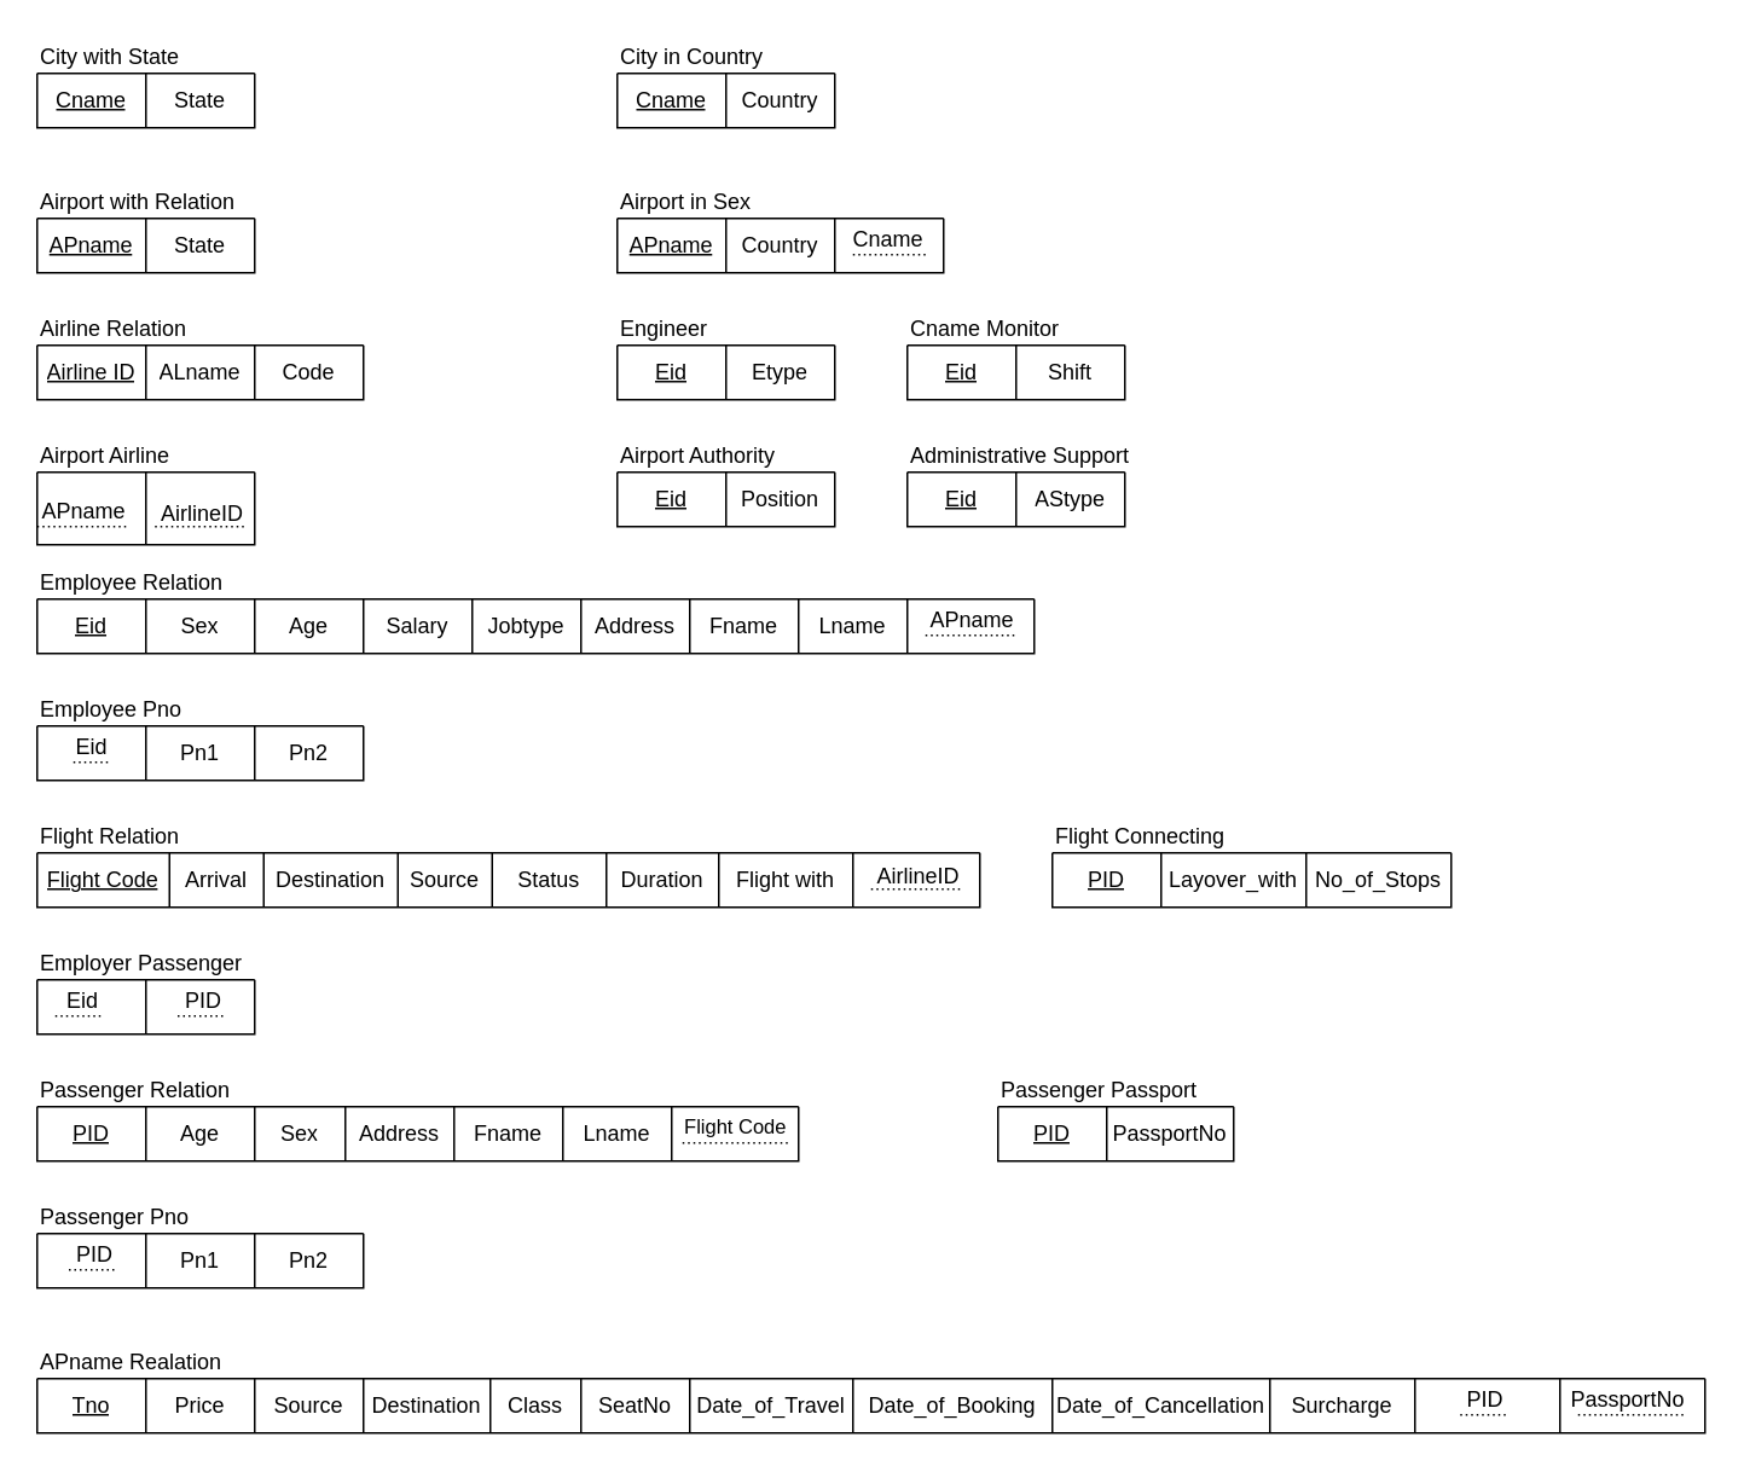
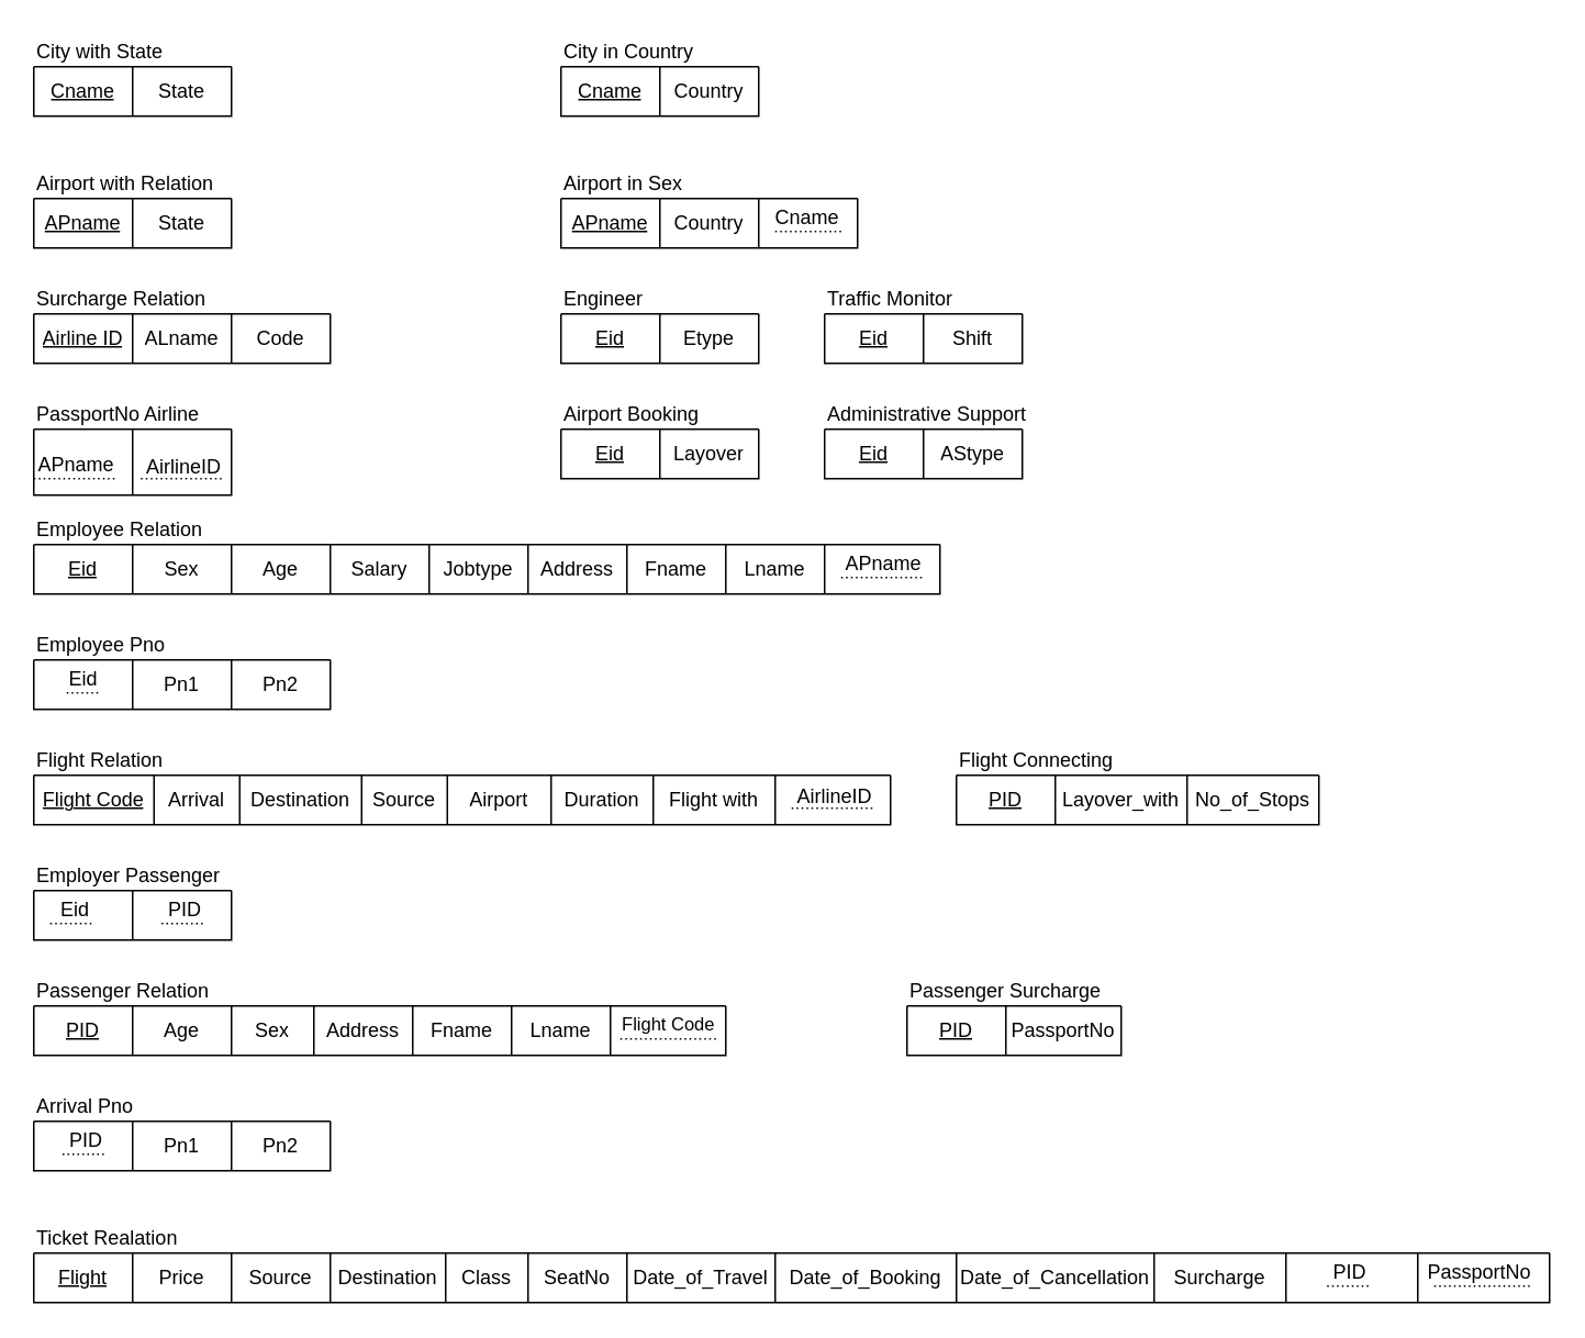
- <mxCell id="10" value="Airline Relation" style="shape=table;startSize=20;container=1;collapsible=0;childLayout=tableLayout;align=left;strokeWidth=1;perimeterSpacing=0;arcSize=15;swimlaneHead=0;" parent="1" vertex="1"><mxGeometry x="20" y="170" width="180" height="50" as="geometry" /></mxCell>
+ <mxCell id="10" value="Surcharge Relation" style="shape=table;startSize=20;container=1;collapsible=0;childLayout=tableLayout;align=left;strokeWidth=1;perimeterSpacing=0;arcSize=15;swimlaneHead=0;" parent="1" vertex="1"><mxGeometry x="20" y="170" width="180" height="50" as="geometry" /></mxCell>
- <mxCell id="118" value="Cname Monitor" style="shape=table;startSize=20;container=1;collapsible=0;childLayout=tableLayout;align=left;strokeWidth=1;perimeterSpacing=0;arcSize=15;swimlaneHead=0;" vertex="1" parent="1"><mxGeometry x="500" y="170" width="120" height="50" as="geometry" /></mxCell>
+ <mxCell id="118" value="Traffic Monitor" style="shape=table;startSize=20;container=1;collapsible=0;childLayout=tableLayout;align=left;strokeWidth=1;perimeterSpacing=0;arcSize=15;swimlaneHead=0;" vertex="1" parent="1"><mxGeometry x="500" y="170" width="120" height="50" as="geometry" /></mxCell>
- <mxCell id="73" value="Airport Airline" style="shape=table;startSize=20;container=1;collapsible=0;childLayout=tableLayout;align=left;strokeWidth=1;perimeterSpacing=0;arcSize=15;swimlaneHead=0;" parent="1" vertex="1"><mxGeometry x="20" y="240" width="120" height="60" as="geometry" /></mxCell>
+ <mxCell id="73" value="PassportNo Airline" style="shape=table;startSize=20;container=1;collapsible=0;childLayout=tableLayout;align=left;strokeWidth=1;perimeterSpacing=0;arcSize=15;swimlaneHead=0;" parent="1" vertex="1"><mxGeometry x="20" y="240" width="120" height="60" as="geometry" /></mxCell>
- <mxCell id="126" value="Airport Authority" style="shape=table;startSize=20;container=1;collapsible=0;childLayout=tableLayout;align=left;strokeWidth=1;perimeterSpacing=0;arcSize=15;swimlaneHead=0;" vertex="1" parent="1"><mxGeometry x="340" y="240" width="120" height="50" as="geometry" /></mxCell>
+ <mxCell id="126" value="Airport Booking" style="shape=table;startSize=20;container=1;collapsible=0;childLayout=tableLayout;align=left;strokeWidth=1;perimeterSpacing=0;arcSize=15;swimlaneHead=0;" vertex="1" parent="1"><mxGeometry x="340" y="240" width="120" height="50" as="geometry" /></mxCell>
- <mxCell id="129" value="Position" style="shape=partialRectangle;html=1;whiteSpace=wrap;connectable=0;strokeColor=inherit;overflow=hidden;fillColor=none;top=0;left=0;bottom=0;right=0;pointerEvents=1;" vertex="1" parent="127"><mxGeometry x="60" width="60" height="30" as="geometry"><mxRectangle width="60" height="30" as="alternateBounds" /></mxGeometry></mxCell>
+ <mxCell id="129" value="Layover" style="shape=partialRectangle;html=1;whiteSpace=wrap;connectable=0;strokeColor=inherit;overflow=hidden;fillColor=none;top=0;left=0;bottom=0;right=0;pointerEvents=1;" vertex="1" parent="127"><mxGeometry x="60" width="60" height="30" as="geometry"><mxRectangle width="60" height="30" as="alternateBounds" /></mxGeometry></mxCell>
- <mxCell id="37" value="Status" style="shape=partialRectangle;html=1;whiteSpace=wrap;connectable=0;strokeColor=inherit;overflow=hidden;fillColor=none;top=0;left=0;bottom=0;right=0;pointerEvents=1;" parent="32" vertex="1"><mxGeometry x="251" width="63" height="30" as="geometry"><mxRectangle width="63" height="30" as="alternateBounds" /></mxGeometry></mxCell>
+ <mxCell id="37" value="Airport" style="shape=partialRectangle;html=1;whiteSpace=wrap;connectable=0;strokeColor=inherit;overflow=hidden;fillColor=none;top=0;left=0;bottom=0;right=0;pointerEvents=1;" parent="32" vertex="1"><mxGeometry x="251" width="63" height="30" as="geometry"><mxRectangle width="63" height="30" as="alternateBounds" /></mxGeometry></mxCell>
- <mxCell id="110" value="Passenger Passport" style="shape=table;startSize=20;container=1;collapsible=0;childLayout=tableLayout;align=left;strokeWidth=1;perimeterSpacing=0;arcSize=15;swimlaneHead=0;" parent="1" vertex="1"><mxGeometry x="550" y="590" width="130" height="50" as="geometry" /></mxCell>
+ <mxCell id="110" value="Passenger Surcharge" style="shape=table;startSize=20;container=1;collapsible=0;childLayout=tableLayout;align=left;strokeWidth=1;perimeterSpacing=0;arcSize=15;swimlaneHead=0;" parent="1" vertex="1"><mxGeometry x="550" y="590" width="130" height="50" as="geometry" /></mxCell>
- <mxCell id="54" value="Passenger Pno" style="shape=table;startSize=20;container=1;collapsible=0;childLayout=tableLayout;align=left;strokeWidth=1;perimeterSpacing=0;arcSize=15;swimlaneHead=0;" parent="1" vertex="1"><mxGeometry x="20" y="660" width="180" height="50" as="geometry" /></mxCell>
+ <mxCell id="54" value="Arrival Pno" style="shape=table;startSize=20;container=1;collapsible=0;childLayout=tableLayout;align=left;strokeWidth=1;perimeterSpacing=0;arcSize=15;swimlaneHead=0;" parent="1" vertex="1"><mxGeometry x="20" y="660" width="180" height="50" as="geometry" /></mxCell>
- <mxCell id="59" value="APname Realation" style="shape=table;startSize=20;container=1;collapsible=0;childLayout=tableLayout;align=left;strokeWidth=1;perimeterSpacing=0;arcSize=15;swimlaneHead=0;" parent="1" vertex="1"><mxGeometry x="20" y="740" width="920" height="50" as="geometry" /></mxCell>
+ <mxCell id="59" value="Ticket Realation" style="shape=table;startSize=20;container=1;collapsible=0;childLayout=tableLayout;align=left;strokeWidth=1;perimeterSpacing=0;arcSize=15;swimlaneHead=0;" parent="1" vertex="1"><mxGeometry x="20" y="740" width="920" height="50" as="geometry" /></mxCell>
- <mxCell id="61" value="&lt;u&gt;Tno&lt;/u&gt;" style="shape=partialRectangle;html=1;whiteSpace=wrap;connectable=0;strokeColor=inherit;overflow=hidden;fillColor=none;top=0;left=0;bottom=0;right=0;pointerEvents=1;" parent="60" vertex="1"><mxGeometry width="60" height="30" as="geometry"><mxRectangle width="60" height="30" as="alternateBounds" /></mxGeometry></mxCell>
+ <mxCell id="61" value="&lt;u&gt;Flight&lt;/u&gt;" style="shape=partialRectangle;html=1;whiteSpace=wrap;connectable=0;strokeColor=inherit;overflow=hidden;fillColor=none;top=0;left=0;bottom=0;right=0;pointerEvents=1;" parent="60" vertex="1"><mxGeometry width="60" height="30" as="geometry"><mxRectangle width="60" height="30" as="alternateBounds" /></mxGeometry></mxCell>
